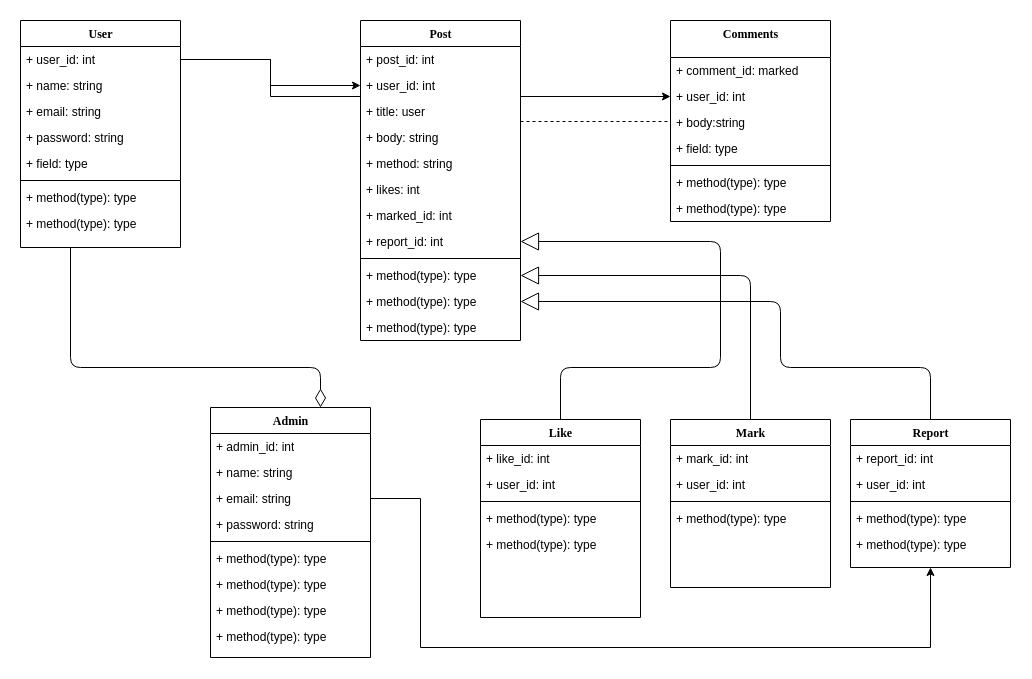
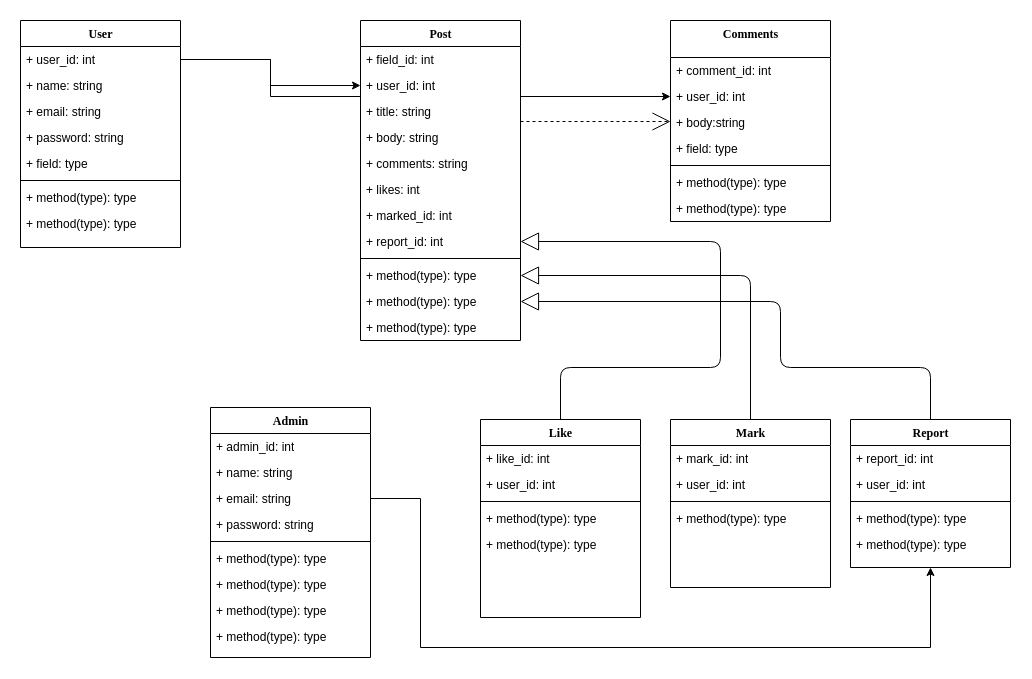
- <mxCell id="20" value="+ post_id: int" style="text;html=1;strokeColor=none;fillColor=none;align=left;verticalAlign=top;spacingLeft=4;spacingRight=4;whiteSpace=wrap;overflow=hidden;rotatable=0;points=[[0,0.5],[1,0.5]];portConstraint=eastwest;" parent="19" vertex="1"><mxGeometry y="26" width="160" height="26" as="geometry" /></mxCell>
+ <mxCell id="20" value="+ field_id: int" style="text;html=1;strokeColor=none;fillColor=none;align=left;verticalAlign=top;spacingLeft=4;spacingRight=4;whiteSpace=wrap;overflow=hidden;rotatable=0;points=[[0,0.5],[1,0.5]];portConstraint=eastwest;" parent="19" vertex="1"><mxGeometry y="26" width="160" height="26" as="geometry" /></mxCell>
- <mxCell id="33" value="+ comment_id: marked" style="text;html=1;strokeColor=none;fillColor=none;align=left;verticalAlign=top;spacingLeft=4;spacingRight=4;whiteSpace=wrap;overflow=hidden;rotatable=0;points=[[0,0.5],[1,0.5]];portConstraint=eastwest;" parent="32" vertex="1"><mxGeometry y="37" width="160" height="26" as="geometry" /></mxCell>
+ <mxCell id="33" value="+ comment_id: int" style="text;html=1;strokeColor=none;fillColor=none;align=left;verticalAlign=top;spacingLeft=4;spacingRight=4;whiteSpace=wrap;overflow=hidden;rotatable=0;points=[[0,0.5],[1,0.5]];portConstraint=eastwest;" parent="32" vertex="1"><mxGeometry y="37" width="160" height="26" as="geometry" /></mxCell>
- <mxCell id="22" value="+ title: user" style="text;html=1;strokeColor=none;fillColor=none;align=left;verticalAlign=top;spacingLeft=4;spacingRight=4;whiteSpace=wrap;overflow=hidden;rotatable=0;points=[[0,0.5],[1,0.5]];portConstraint=eastwest;" parent="19" vertex="1"><mxGeometry y="78" width="160" height="26" as="geometry" /></mxCell>
+ <mxCell id="22" value="+ title: string" style="text;html=1;strokeColor=none;fillColor=none;align=left;verticalAlign=top;spacingLeft=4;spacingRight=4;whiteSpace=wrap;overflow=hidden;rotatable=0;points=[[0,0.5],[1,0.5]];portConstraint=eastwest;" parent="19" vertex="1"><mxGeometry y="78" width="160" height="26" as="geometry" /></mxCell>
- <mxCell id="3" style="edgeStyle=elbowEdgeStyle;html=1;labelBackgroundColor=none;startFill=0;startSize=8;endArrow=none;endFill=0;endSize=16;fontFamily=Verdana;fontSize=12;elbow=vertical;dashed=1;" parent="1" source="19" target="32" edge="1"><mxGeometry relative="1" as="geometry" /></mxCell>
+ <mxCell id="3" style="edgeStyle=elbowEdgeStyle;html=1;labelBackgroundColor=none;startFill=0;startSize=8;endArrow=open;endFill=0;endSize=16;fontFamily=Verdana;fontSize=12;elbow=vertical;dashed=1;" parent="1" source="19" target="32" edge="1"><mxGeometry relative="1" as="geometry" /></mxCell>
- <mxCell id="24" value="+ method: string" style="text;html=1;strokeColor=none;fillColor=none;align=left;verticalAlign=top;spacingLeft=4;spacingRight=4;whiteSpace=wrap;overflow=hidden;rotatable=0;points=[[0,0.5],[1,0.5]];portConstraint=eastwest;" parent="19" vertex="1"><mxGeometry y="130" width="160" height="26" as="geometry" /></mxCell>
+ <mxCell id="24" value="+ comments: string" style="text;html=1;strokeColor=none;fillColor=none;align=left;verticalAlign=top;spacingLeft=4;spacingRight=4;whiteSpace=wrap;overflow=hidden;rotatable=0;points=[[0,0.5],[1,0.5]];portConstraint=eastwest;" parent="19" vertex="1"><mxGeometry y="130" width="160" height="26" as="geometry" /></mxCell>
- <mxCell id="2" style="edgeStyle=orthogonalEdgeStyle;html=1;labelBackgroundColor=none;startFill=0;startSize=8;endArrow=diamondThin;endFill=0;endSize=16;fontFamily=Verdana;fontSize=12;" parent="1" source="10" target="57" edge="1"><mxGeometry relative="1" as="geometry"><Array as="points"><mxPoint x="70" y="367" /><mxPoint x="320" y="367" /></Array></mxGeometry></mxCell>
